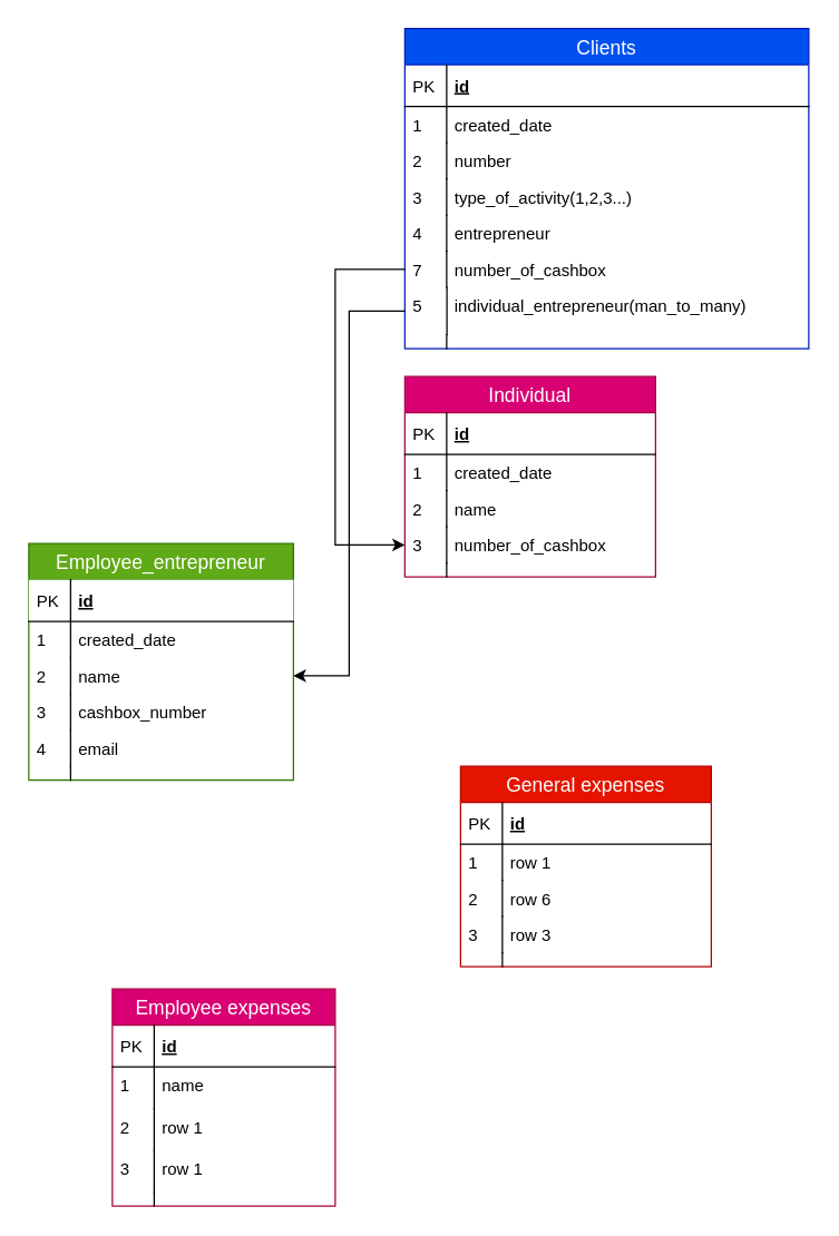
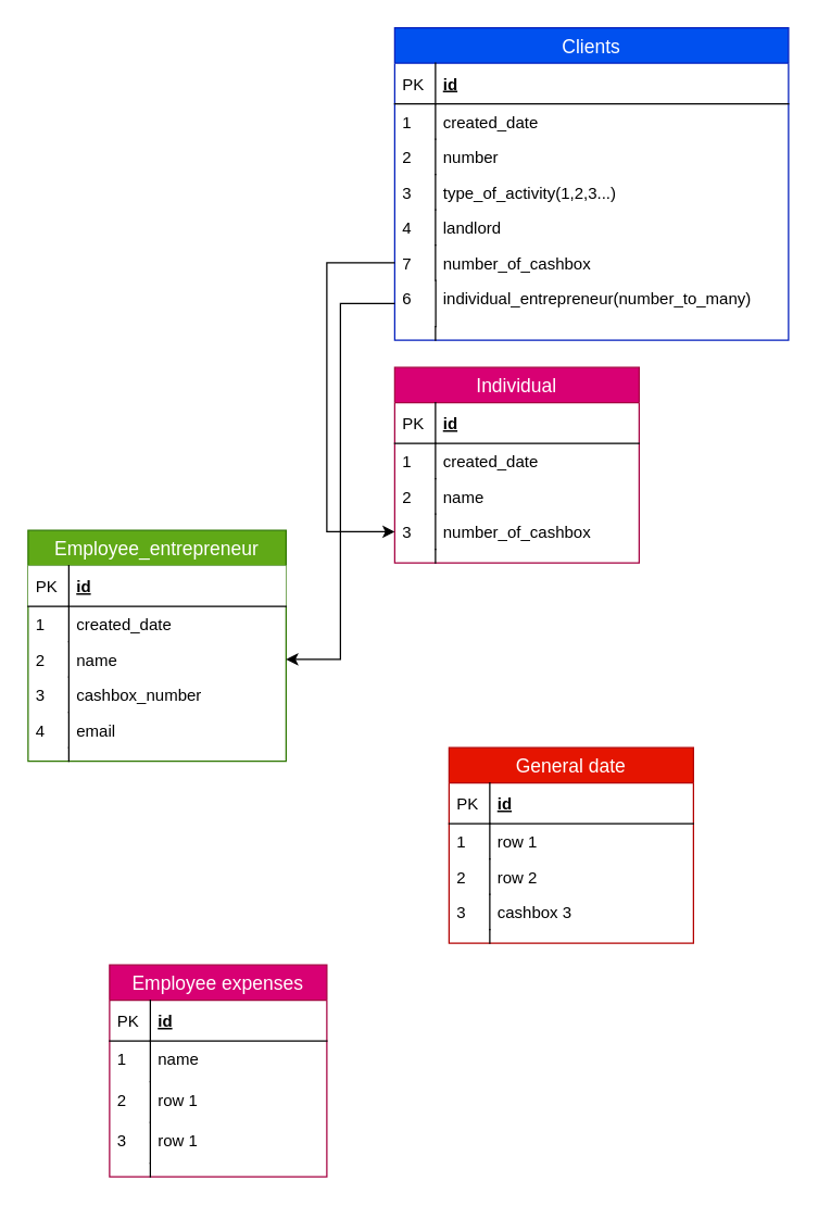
- <mxCell id="11" value="entrepreneur" style="shape=partialRectangle;top=0;left=0;right=0;bottom=0;align=left;verticalAlign=top;fillColor=none;spacingLeft=34;spacingRight=4;overflow=hidden;rotatable=0;points=[[0,0.5],[1,0.5]];portConstraint=eastwest;dropTarget=0;fontSize=12;" vertex="1" parent="2"><mxGeometry y="134" width="290" height="26" as="geometry" /></mxCell>
+ <mxCell id="11" value="landlord" style="shape=partialRectangle;top=0;left=0;right=0;bottom=0;align=left;verticalAlign=top;fillColor=none;spacingLeft=34;spacingRight=4;overflow=hidden;rotatable=0;points=[[0,0.5],[1,0.5]];portConstraint=eastwest;dropTarget=0;fontSize=12;" vertex="1" parent="2"><mxGeometry y="134" width="290" height="26" as="geometry" /></mxCell>
- <mxCell id="16" value="5" style="shape=partialRectangle;top=0;left=0;bottom=0;fillColor=none;align=left;verticalAlign=top;spacingLeft=4;spacingRight=4;overflow=hidden;rotatable=0;points=[];portConstraint=eastwest;part=1;fontSize=12;" vertex="1" connectable="0" parent="15"><mxGeometry width="30.194" height="34" as="geometry" /></mxCell>
+ <mxCell id="16" value="6" style="shape=partialRectangle;top=0;left=0;bottom=0;fillColor=none;align=left;verticalAlign=top;spacingLeft=4;spacingRight=4;overflow=hidden;rotatable=0;points=[];portConstraint=eastwest;part=1;fontSize=12;" vertex="1" connectable="0" parent="15"><mxGeometry width="30.194" height="34" as="geometry" /></mxCell>
- <mxCell id="15" value="individual_entrepreneur(man_to_many)" style="shape=partialRectangle;top=0;left=0;right=0;bottom=0;align=left;verticalAlign=top;fillColor=none;spacingLeft=34;spacingRight=4;overflow=hidden;rotatable=0;points=[[0,0.5],[1,0.5]];portConstraint=eastwest;dropTarget=0;fontSize=12;" vertex="1" parent="2"><mxGeometry y="186" width="290" height="34" as="geometry" /></mxCell>
+ <mxCell id="15" value="individual_entrepreneur(number_to_many)" style="shape=partialRectangle;top=0;left=0;right=0;bottom=0;align=left;verticalAlign=top;fillColor=none;spacingLeft=34;spacingRight=4;overflow=hidden;rotatable=0;points=[[0,0.5],[1,0.5]];portConstraint=eastwest;dropTarget=0;fontSize=12;" vertex="1" parent="2"><mxGeometry y="186" width="290" height="34" as="geometry" /></mxCell>
- <mxCell id="45" value="General expenses" style="swimlane;fontStyle=0;childLayout=stackLayout;horizontal=1;startSize=26;fillColor=#e51400;horizontalStack=0;resizeParent=1;resizeParentMax=0;resizeLast=0;collapsible=1;marginBottom=0;swimlaneFillColor=#ffffff;align=center;fontSize=14;strokeColor=#B20000;fontColor=#ffffff;" vertex="1" parent="1"><mxGeometry x="330" y="550" width="180" height="144" as="geometry" /></mxCell>
+ <mxCell id="45" value="General date" style="swimlane;fontStyle=0;childLayout=stackLayout;horizontal=1;startSize=26;fillColor=#e51400;horizontalStack=0;resizeParent=1;resizeParentMax=0;resizeLast=0;collapsible=1;marginBottom=0;swimlaneFillColor=#ffffff;align=center;fontSize=14;strokeColor=#B20000;fontColor=#ffffff;" vertex="1" parent="1"><mxGeometry x="330" y="550" width="180" height="144" as="geometry" /></mxCell>
- <mxCell id="50" value="row 6" style="shape=partialRectangle;top=0;left=0;right=0;bottom=0;align=left;verticalAlign=top;fillColor=none;spacingLeft=34;spacingRight=4;overflow=hidden;rotatable=0;points=[[0,0.5],[1,0.5]];portConstraint=eastwest;dropTarget=0;fontSize=12;" vertex="1" parent="45"><mxGeometry y="82" width="180" height="26" as="geometry" /></mxCell>
+ <mxCell id="50" value="row 2" style="shape=partialRectangle;top=0;left=0;right=0;bottom=0;align=left;verticalAlign=top;fillColor=none;spacingLeft=34;spacingRight=4;overflow=hidden;rotatable=0;points=[[0,0.5],[1,0.5]];portConstraint=eastwest;dropTarget=0;fontSize=12;" vertex="1" parent="45"><mxGeometry y="82" width="180" height="26" as="geometry" /></mxCell>
- <mxCell id="52" value="row 3" style="shape=partialRectangle;top=0;left=0;right=0;bottom=0;align=left;verticalAlign=top;fillColor=none;spacingLeft=34;spacingRight=4;overflow=hidden;rotatable=0;points=[[0,0.5],[1,0.5]];portConstraint=eastwest;dropTarget=0;fontSize=12;" vertex="1" parent="45"><mxGeometry y="108" width="180" height="26" as="geometry" /></mxCell>
+ <mxCell id="52" value="cashbox 3" style="shape=partialRectangle;top=0;left=0;right=0;bottom=0;align=left;verticalAlign=top;fillColor=none;spacingLeft=34;spacingRight=4;overflow=hidden;rotatable=0;points=[[0,0.5],[1,0.5]];portConstraint=eastwest;dropTarget=0;fontSize=12;" vertex="1" parent="45"><mxGeometry y="108" width="180" height="26" as="geometry" /></mxCell>
